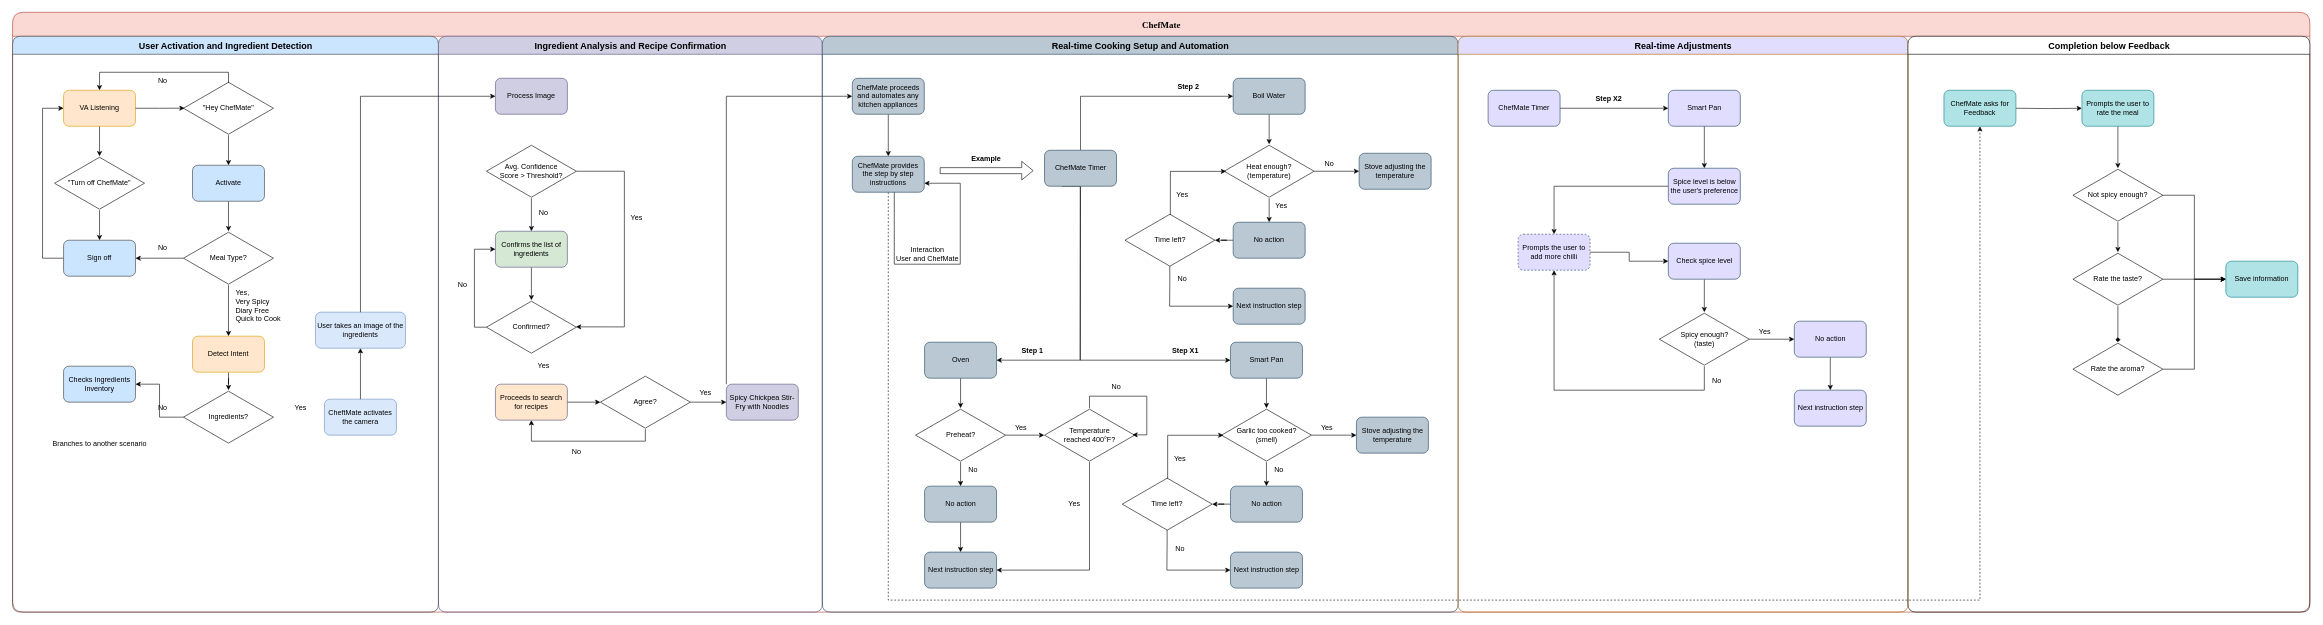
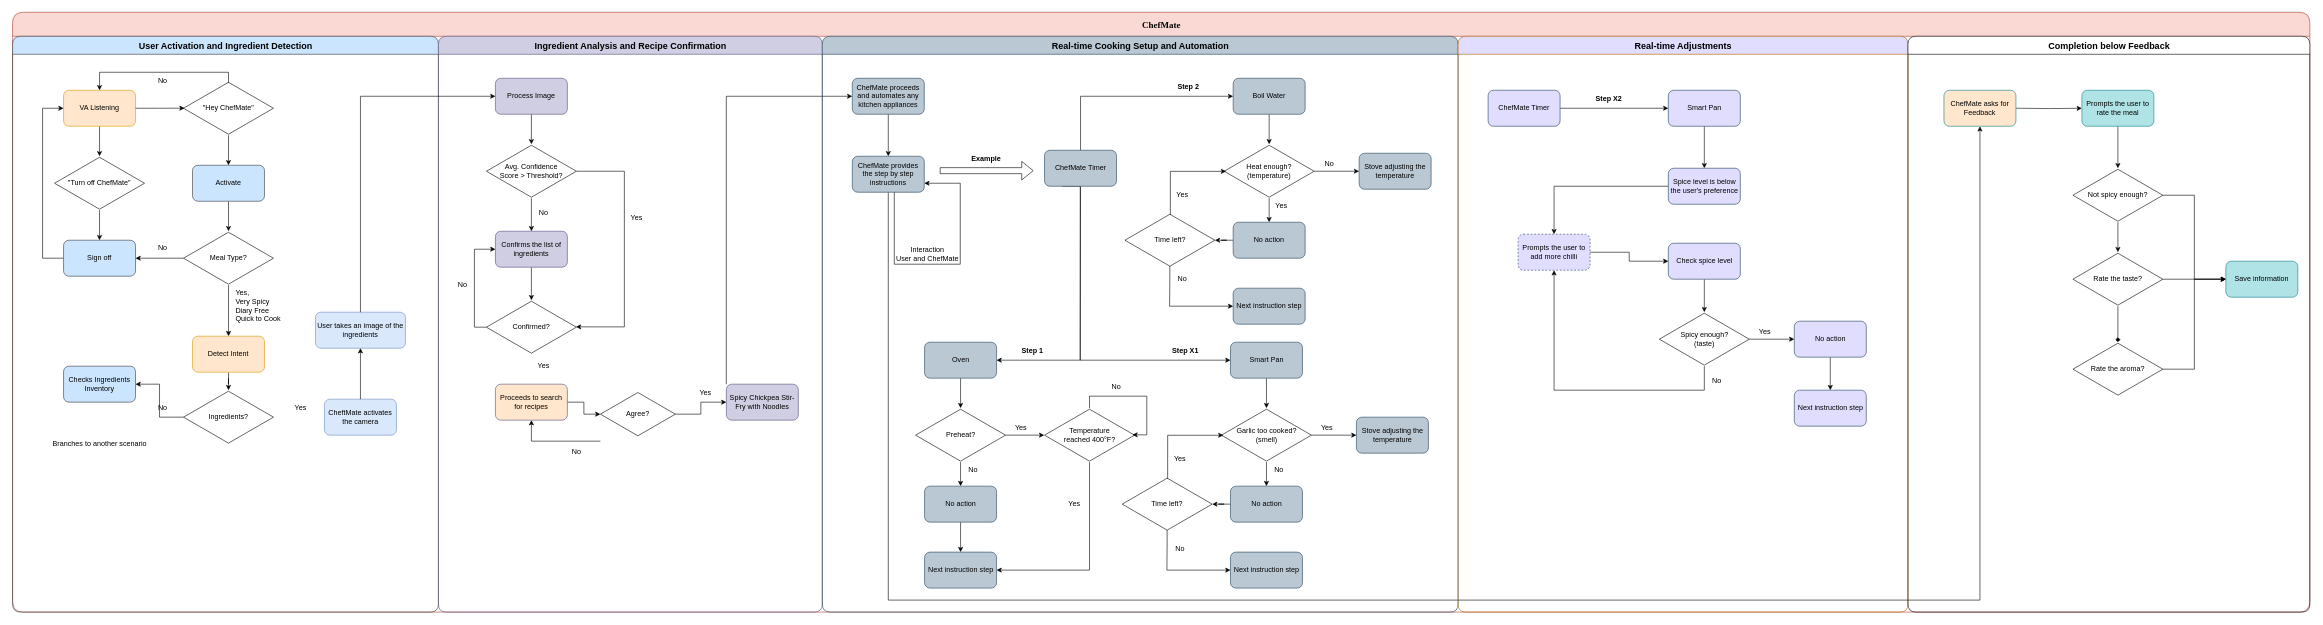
- <mxCell id="142" value="ChefMate asks for Feedback" style="whiteSpace=wrap;html=1;fillColor=#b0e3e6;strokeColor=#0e8088;rounded=1;" parent="140" vertex="1"><mxGeometry x="60" y="90" width="120" height="60" as="geometry" /></mxCell>
+ <mxCell id="142" value="ChefMate asks for Feedback" style="whiteSpace=wrap;html=1;fillColor=#ffe6cc;strokeColor=#0e8088;rounded=1;" parent="140" vertex="1"><mxGeometry x="60" y="90" width="120" height="60" as="geometry" /></mxCell>
+ <mxCell id="33" style="edgeStyle=orthogonalEdgeStyle;rounded=0;orthogonalLoop=1;jettySize=auto;html=1;" parent="31" source="40" target="41" edge="1"><mxGeometry relative="1" as="geometry" /></mxCell>
- <mxCell id="43" value="Confirms the list of ingredients" style="whiteSpace=wrap;html=1;fillColor=#d5e8d4;strokeColor=#56517e;rounded=1;" parent="31" vertex="1"><mxGeometry x="95" y="325" width="120" height="60" as="geometry" /></mxCell>
+ <mxCell id="43" value="Confirms the list of ingredients" style="whiteSpace=wrap;html=1;fillColor=#d0cee2;strokeColor=#56517e;rounded=1;" parent="31" vertex="1"><mxGeometry x="95" y="325" width="120" height="60" as="geometry" /></mxCell>
- <mxCell id="48" value="Agree?" style="html=1;whiteSpace=wrap;aspect=fixed;shape=isoRectangle;" parent="31" vertex="1"><mxGeometry x="270" y="565" width="150" height="90" as="geometry" /></mxCell>
+ <mxCell id="48" value="Agree?" style="html=1;whiteSpace=wrap;aspect=fixed;shape=isoRectangle;" parent="31" vertex="1"><mxGeometry x="270" y="565" width="125" height="130" as="geometry" /></mxCell>
- <mxCell id="57" style="edgeStyle=orthogonalEdgeStyle;rounded=0;orthogonalLoop=1;jettySize=auto;html=1;entryX=0.5;entryY=1;entryDx=0;entryDy=0;dashed=1;" parent="2" source="61" target="142" edge="1"><mxGeometry relative="1" as="geometry"><Array as="points"><mxPoint x="1460" y="980" /><mxPoint x="3280" y="980" /></Array></mxGeometry></mxCell>
+ <mxCell id="57" style="edgeStyle=orthogonalEdgeStyle;rounded=0;orthogonalLoop=1;jettySize=auto;html=1;entryX=0.5;entryY=1;entryDx=0;entryDy=0;" parent="2" source="61" target="142" edge="1"><mxGeometry relative="1" as="geometry"><Array as="points"><mxPoint x="1460" y="980" /><mxPoint x="3280" y="980" /></Array></mxGeometry></mxCell>
